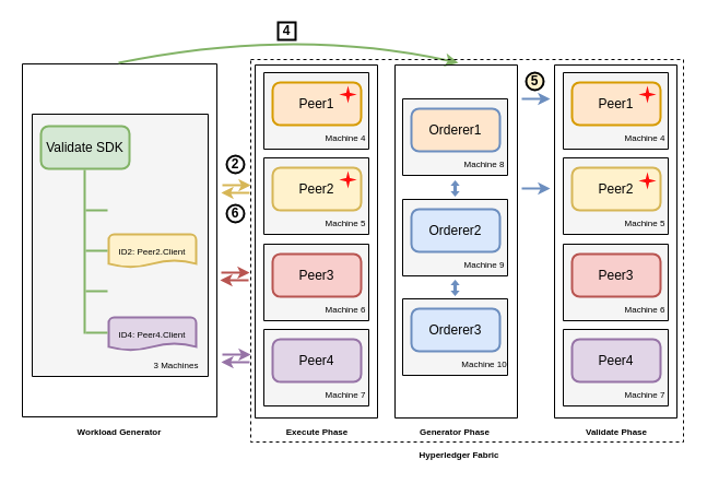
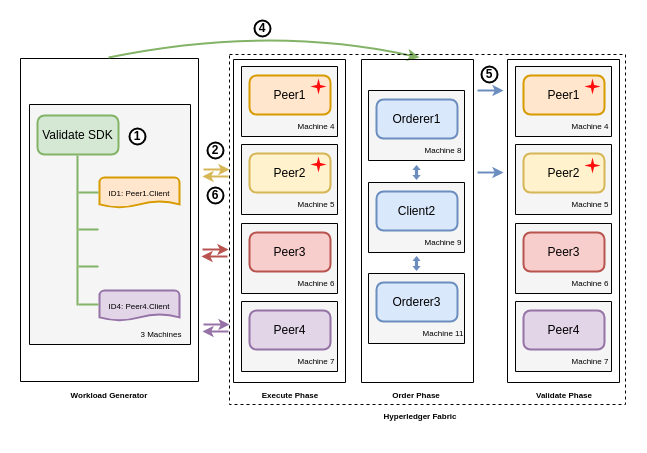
- <mxCell id="50" value="&lt;b&gt;&lt;font style=&quot;font-size: 12px&quot;&gt;4&lt;/font&gt;&lt;/b&gt;" style="whiteSpace=wrap;html=1;aspect=fixed;fontSize=8;strokeWidth=2;rounded=0;" vertex="1" parent="1"><mxGeometry x="254" y="20" width="16" height="16" as="geometry" /></mxCell>
+ <mxCell id="50" value="&lt;b&gt;&lt;font style=&quot;font-size: 12px&quot;&gt;4&lt;/font&gt;&lt;/b&gt;" style="ellipse;whiteSpace=wrap;html=1;aspect=fixed;fontSize=8;strokeWidth=2;" vertex="1" parent="1"><mxGeometry x="254" y="20" width="16" height="16" as="geometry" /></mxCell>
- <mxCell id="68" value="&lt;span style=&quot;font-size: 12px&quot;&gt;&lt;b&gt;5&lt;/b&gt;&lt;/span&gt;" style="ellipse;whiteSpace=wrap;html=1;aspect=fixed;fontSize=8;strokeWidth=2;fillColor=#fff2cc;" vertex="1" parent="1"><mxGeometry x="481" y="66" width="16" height="16" as="geometry" /></mxCell>
+ <mxCell id="68" value="&lt;span style=&quot;font-size: 12px&quot;&gt;&lt;b&gt;5&lt;/b&gt;&lt;/span&gt;" style="ellipse;whiteSpace=wrap;html=1;aspect=fixed;fontSize=8;strokeWidth=2;" vertex="1" parent="1"><mxGeometry x="481" y="66" width="16" height="16" as="geometry" /></mxCell>
- <mxCell id="38" value="Orderer1" style="rounded=1;whiteSpace=wrap;html=1;absoluteArcSize=1;arcSize=14;strokeWidth=2;fillColor=#ffe6cc;strokeColor=#6c8ebf;" vertex="1" parent="1"><mxGeometry x="376" y="99" width="81" height="39" as="geometry" /></mxCell>
+ <mxCell id="38" value="Orderer1" style="rounded=1;whiteSpace=wrap;html=1;absoluteArcSize=1;arcSize=14;strokeWidth=2;fillColor=#dae8fc;strokeColor=#6c8ebf;" vertex="1" parent="1"><mxGeometry x="376" y="99" width="81" height="39" as="geometry" /></mxCell>
+ <mxCell id="72" value="&lt;b&gt;&lt;font style=&quot;font-size: 12px&quot;&gt;1&lt;/font&gt;&lt;/b&gt;" style="ellipse;whiteSpace=wrap;html=1;aspect=fixed;fontSize=8;strokeWidth=2;" vertex="1" parent="1"><mxGeometry x="129" y="128" width="16" height="16" as="geometry" /></mxCell>
+ <mxCell id="6" value="&lt;font style=&quot;font-size: 8px&quot;&gt;ID1: Peer1.Client&lt;/font&gt;" style="strokeWidth=2;html=1;shape=mxgraph.flowchart.document2;whiteSpace=wrap;size=0.208;fillColor=#ffe6cc;strokeColor=#d79b00;" vertex="1" parent="1"><mxGeometry x="99" y="177" width="80" height="30" as="geometry" /></mxCell>
- <mxCell id="41" value="Orderer2" style="rounded=1;whiteSpace=wrap;html=1;absoluteArcSize=1;arcSize=14;strokeWidth=2;fillColor=#dae8fc;strokeColor=#6c8ebf;" vertex="1" parent="1"><mxGeometry x="376" y="191" width="81" height="39" as="geometry" /></mxCell>
+ <mxCell id="41" value="Client2" style="rounded=1;whiteSpace=wrap;html=1;absoluteArcSize=1;arcSize=14;strokeWidth=2;fillColor=#dae8fc;strokeColor=#6c8ebf;" vertex="1" parent="1"><mxGeometry x="376" y="191" width="81" height="39" as="geometry" /></mxCell>
- <mxCell id="9" value="&lt;font style=&quot;font-size: 8px&quot;&gt;ID2: Peer2.Client&lt;/font&gt;" style="strokeWidth=2;html=1;shape=mxgraph.flowchart.document2;whiteSpace=wrap;size=0.208;fillColor=#fff2cc;strokeColor=#d6b656;" vertex="1" parent="1"><mxGeometry x="99" y="214" width="80" height="30" as="geometry" /></mxCell>
- <mxCell id="45" value="Machine 10" style="text;html=1;strokeColor=none;fillColor=none;align=center;verticalAlign=middle;whiteSpace=wrap;rounded=0;fontSize=8;fontStyle=0" vertex="1" parent="1"><mxGeometry x="413" y="318" width="60" height="30" as="geometry" /></mxCell>
+ <mxCell id="45" value="Machine 11" style="text;html=1;strokeColor=none;fillColor=none;align=center;verticalAlign=middle;whiteSpace=wrap;rounded=0;fontSize=8;fontStyle=0" vertex="1" parent="1"><mxGeometry x="413" y="318" width="60" height="30" as="geometry" /></mxCell>
- <mxCell id="49" value="Generator Phase" style="text;html=1;strokeColor=none;fillColor=none;align=center;verticalAlign=middle;whiteSpace=wrap;rounded=0;fontSize=8;fontStyle=1" vertex="1" parent="1"><mxGeometry x="371" y="380" width="90" height="30" as="geometry" /></mxCell>
+ <mxCell id="49" value="Order Phase" style="text;html=1;strokeColor=none;fillColor=none;align=center;verticalAlign=middle;whiteSpace=wrap;rounded=0;fontSize=8;fontStyle=1" vertex="1" parent="1"><mxGeometry x="371" y="380" width="90" height="30" as="geometry" /></mxCell>
